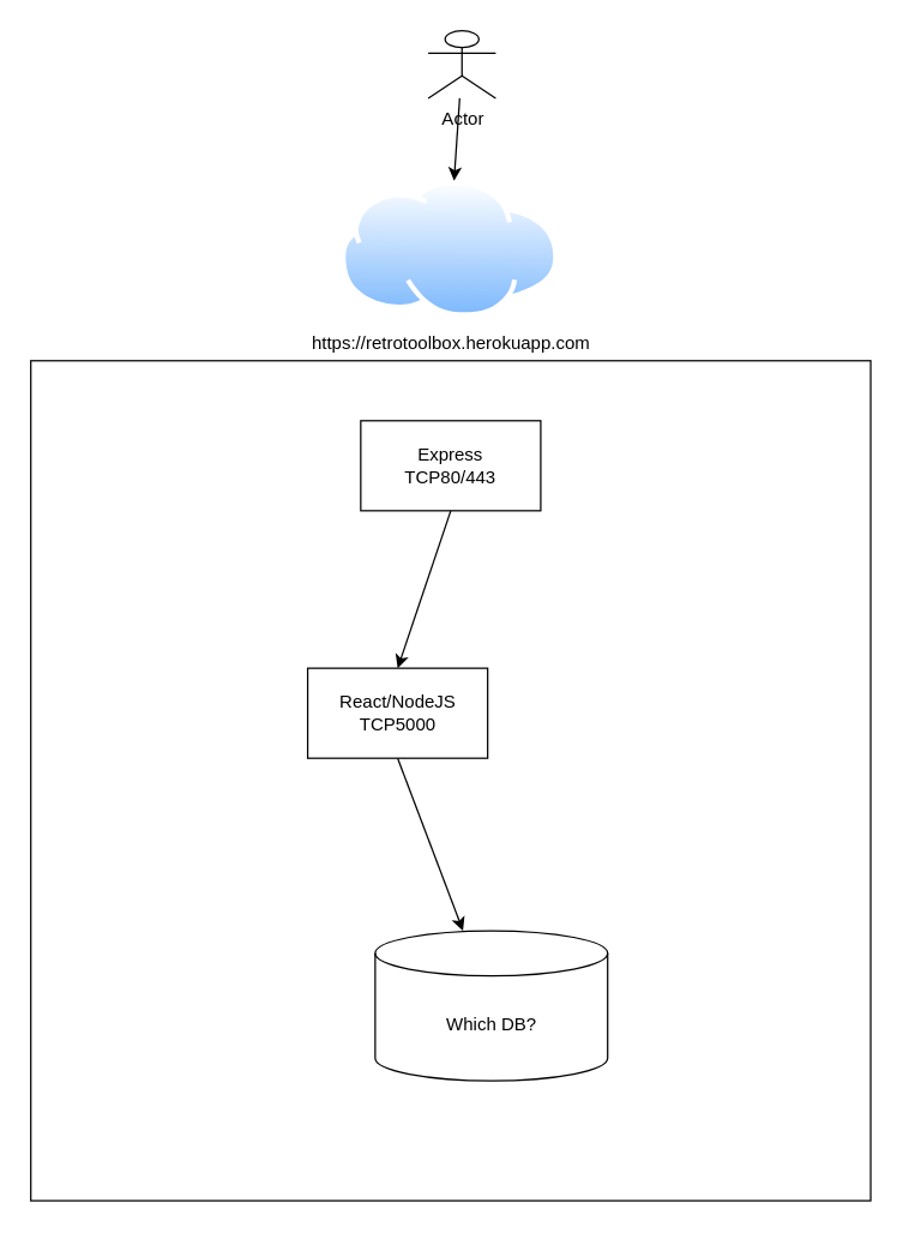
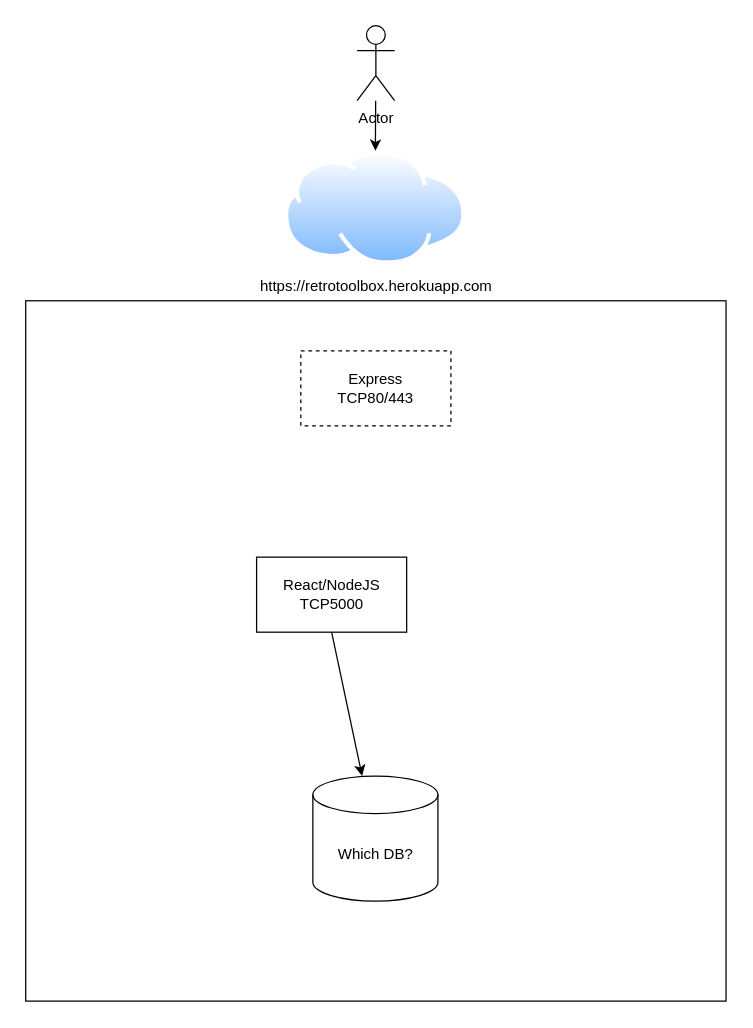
- <mxCell id="4" value="Actor" style="shape=umlActor;verticalLabelPosition=bottom;verticalAlign=top;html=1;outlineConnect=0;" vertex="1" parent="1"><mxGeometry x="285" y="20" width="45" height="45" as="geometry" /></mxCell>
+ <mxCell id="4" value="Actor" style="shape=umlActor;verticalLabelPosition=bottom;verticalAlign=top;html=1;outlineConnect=0;" vertex="1" parent="1"><mxGeometry x="285" y="20" width="30" height="60" as="geometry" /></mxCell>
- <mxCell id="3" value="Express&lt;br&gt;TCP80/443" style="rounded=0;whiteSpace=wrap;html=1;" vertex="1" parent="1"><mxGeometry x="240" y="280" width="120" height="60" as="geometry" /></mxCell>
+ <mxCell id="3" value="Express&lt;br&gt;TCP80/443" style="rounded=0;whiteSpace=wrap;html=1;dashed=1;" vertex="1" parent="1"><mxGeometry x="240" y="280" width="120" height="60" as="geometry" /></mxCell>
- <mxCell id="9" value="" style="endArrow=classic;html=1;exitX=0.5;exitY=1;exitDx=0;exitDy=0;entryX=0.5;entryY=0;entryDx=0;entryDy=0;" edge="1" parent="1" source="3" target="6"><mxGeometry width="50" height="50" relative="1" as="geometry"><mxPoint x="155" y="400" as="sourcePoint" /><mxPoint x="205" y="350" as="targetPoint" /></mxGeometry></mxCell>
- <mxCell id="7" value="Which DB?" style="shape=cylinder3;whiteSpace=wrap;html=1;boundedLbl=1;backgroundOutline=1;size=15;" vertex="1" parent="1"><mxGeometry x="249.62" y="620" width="155" height="100" as="geometry" /></mxCell>
+ <mxCell id="7" value="Which DB?" style="shape=cylinder3;whiteSpace=wrap;html=1;boundedLbl=1;backgroundOutline=1;size=15;" vertex="1" parent="1"><mxGeometry x="249.62" y="620" width="100" height="100" as="geometry" /></mxCell>
